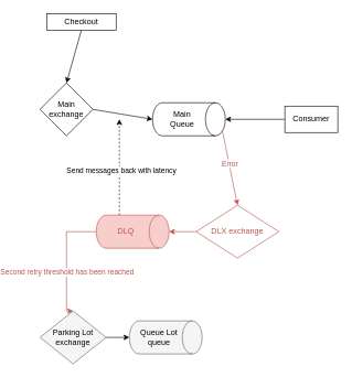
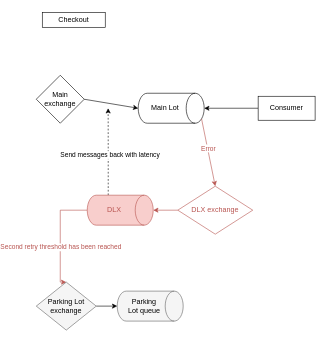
- <mxCell id="6" value="" style="endArrow=classic;html=1;rounded=0;fontColor=#000000;exitX=0.5;exitY=1;exitDx=0;exitDy=0;entryX=0.5;entryY=0;entryDx=0;entryDy=0;" edge="1" parent="1" source="5" target="2"><mxGeometry width="50" height="50" relative="1" as="geometry"><mxPoint x="220" y="160" as="sourcePoint" /><mxPoint x="270" y="110" as="targetPoint" /></mxGeometry></mxCell>
- <mxCell id="7" value="Main Queue" style="text;html=1;strokeColor=none;fillColor=none;align=center;verticalAlign=middle;whiteSpace=wrap;rounded=0;fontColor=#000000;" vertex="1" parent="1"><mxGeometry x="205" y="165" width="60" height="30" as="geometry" /></mxCell>
+ <mxCell id="7" value="Main Lot" style="text;html=1;strokeColor=none;fillColor=none;align=center;verticalAlign=middle;whiteSpace=wrap;rounded=0;fontColor=#000000;" vertex="1" parent="1"><mxGeometry x="205" y="165" width="60" height="30" as="geometry" /></mxCell>
- <mxCell id="9" value="Consumer" style="rounded=0;whiteSpace=wrap;html=1;fontColor=#000000;" vertex="1" parent="1"><mxGeometry x="390" y="160" width="80" height="40" as="geometry" /></mxCell>
+ <mxCell id="9" value="Consumer" style="rounded=0;whiteSpace=wrap;html=1;fontColor=#000000;" vertex="1" parent="1"><mxGeometry x="390" y="160" width="95" height="40" as="geometry" /></mxCell>
- <mxCell id="19" value="DLQ" style="text;html=1;strokeColor=none;fillColor=none;align=center;verticalAlign=middle;whiteSpace=wrap;rounded=0;fontColor=#B85450;" vertex="1" parent="1"><mxGeometry x="120" y="335" width="60" height="30" as="geometry" /></mxCell>
+ <mxCell id="19" value="DLX" style="text;html=1;strokeColor=none;fillColor=none;align=center;verticalAlign=middle;whiteSpace=wrap;rounded=0;fontColor=#B85450;" vertex="1" parent="1"><mxGeometry x="120" y="335" width="60" height="30" as="geometry" /></mxCell>
- <mxCell id="23" value="Queue Lot queue" style="text;html=1;strokeColor=none;fillColor=none;align=center;verticalAlign=middle;whiteSpace=wrap;rounded=0;fontColor=#000000;" vertex="1" parent="1"><mxGeometry x="170" y="495" width="60" height="30" as="geometry" /></mxCell>
+ <mxCell id="23" value="Parking Lot queue" style="text;html=1;strokeColor=none;fillColor=none;align=center;verticalAlign=middle;whiteSpace=wrap;rounded=0;fontColor=#000000;" vertex="1" parent="1"><mxGeometry x="170" y="495" width="60" height="30" as="geometry" /></mxCell>
